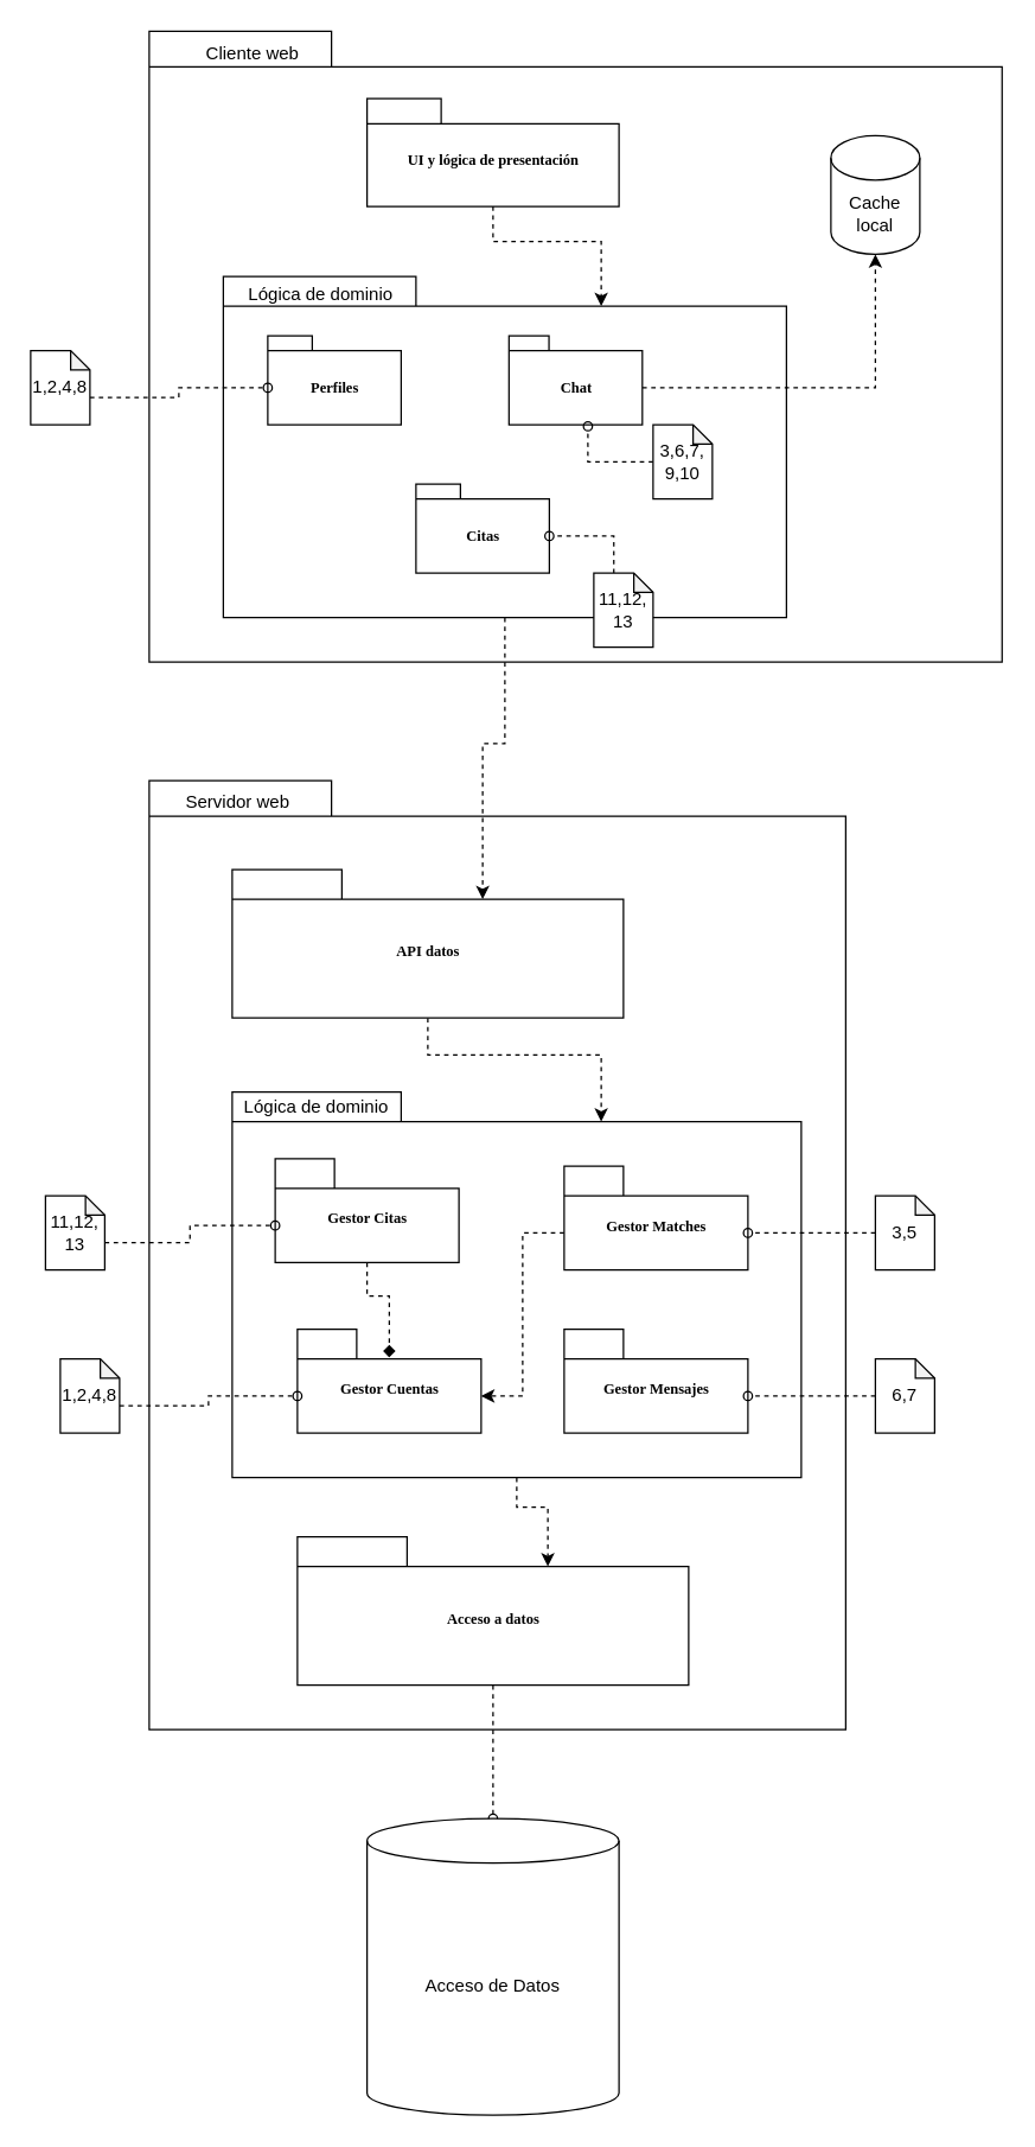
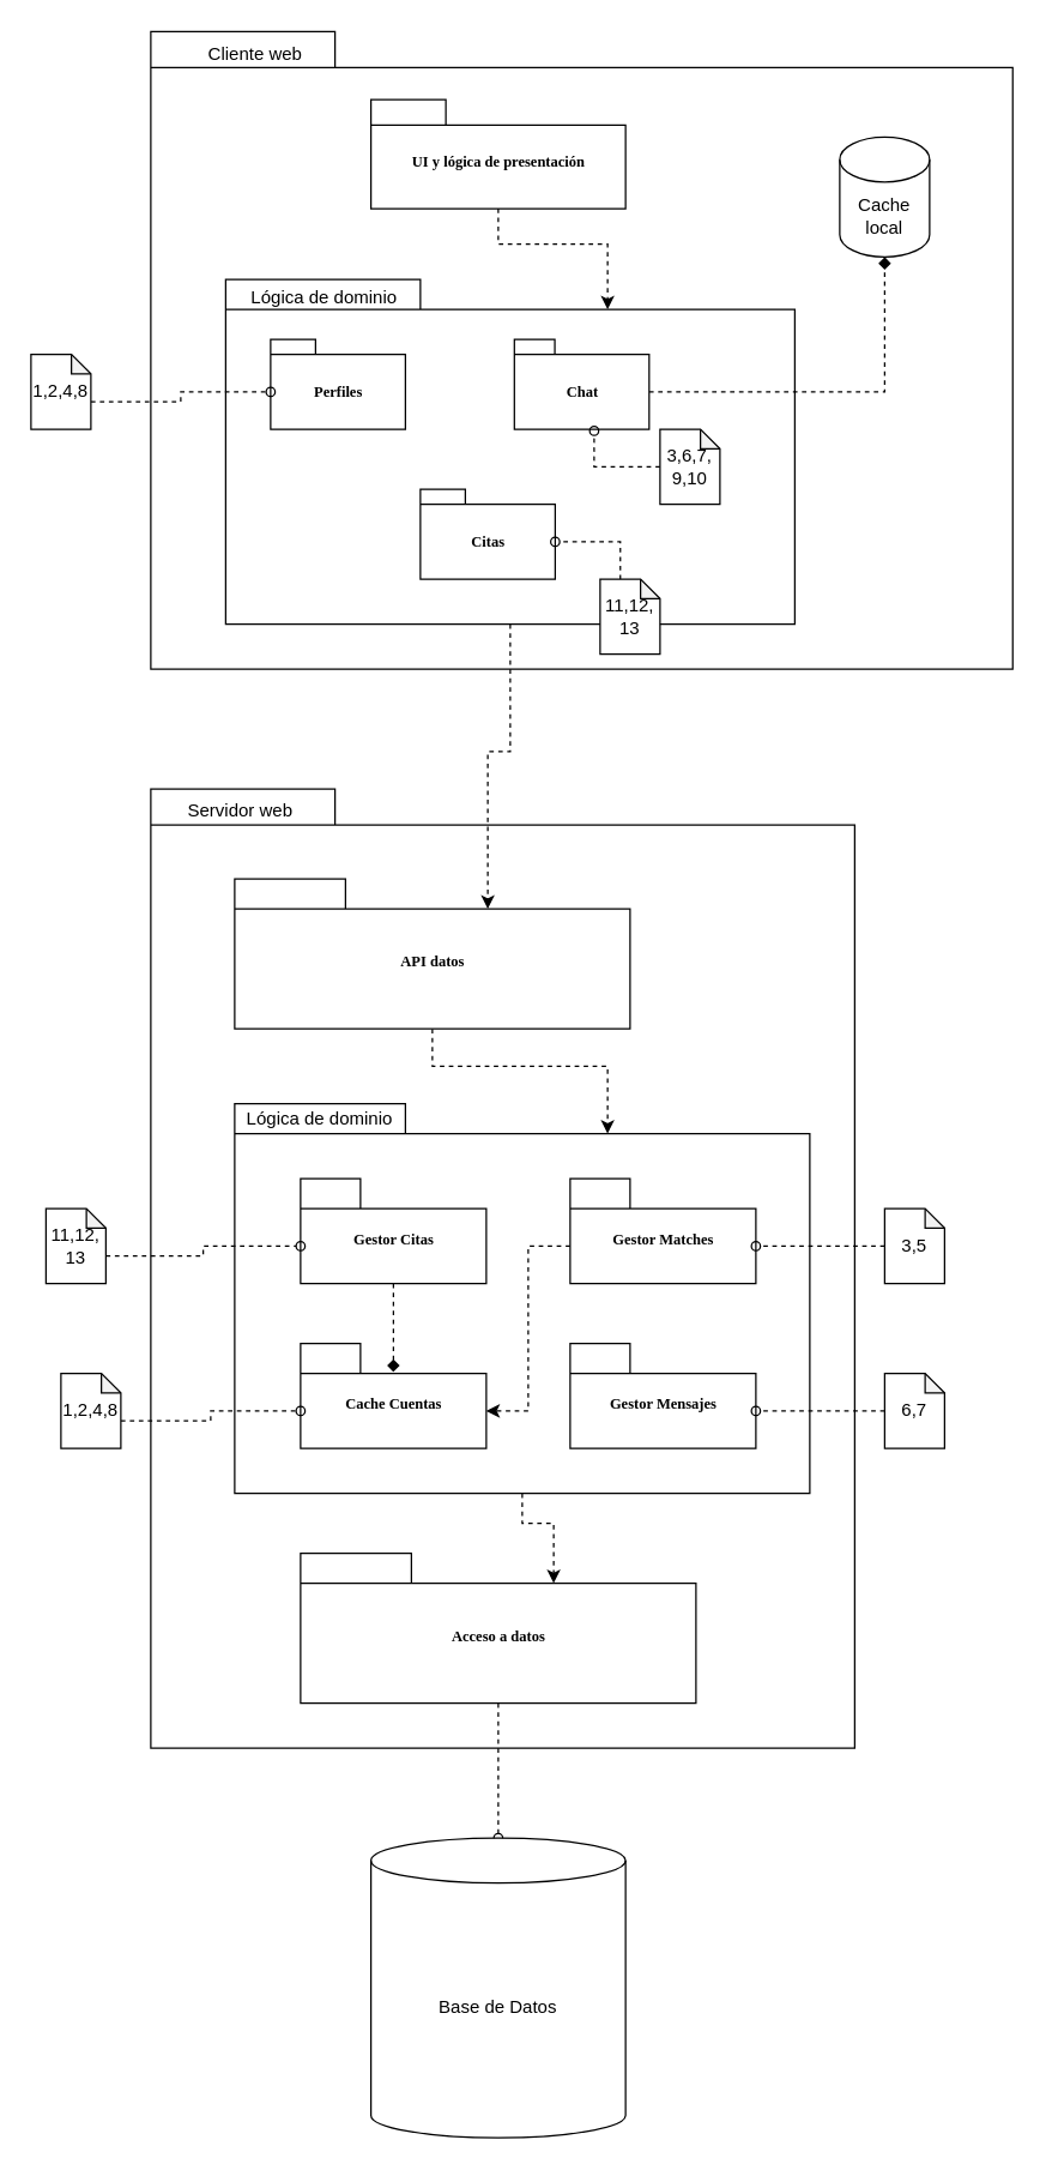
- <mxCell id="12" style="edgeStyle=orthogonalEdgeStyle;rounded=0;orthogonalLoop=1;jettySize=auto;html=1;exitX=0;exitY=0;exitDx=90;exitDy=35;exitPerimeter=0;dashed=1;" parent="1" source="13" target="7" edge="1"><mxGeometry relative="1" as="geometry" /></mxCell>
+ <mxCell id="12" style="edgeStyle=orthogonalEdgeStyle;rounded=0;orthogonalLoop=1;jettySize=auto;html=1;exitX=0;exitY=0;exitDx=90;exitDy=35;exitPerimeter=0;dashed=1;endArrow=diamond;" parent="1" source="13" target="7" edge="1"><mxGeometry relative="1" as="geometry" /></mxCell>
- <mxCell id="25" value="Gestor Citas" style="shape=folder;fontStyle=1;spacingTop=10;tabWidth=40;tabHeight=20;tabPosition=left;html=1;rounded=0;shadow=0;comic=0;labelBackgroundColor=none;strokeColor=#000000;strokeWidth=1;fillColor=#ffffff;fontFamily=Verdana;fontSize=10;fontColor=#000000;align=center;" parent="1" vertex="1"><mxGeometry x="185" y="781" width="124" height="70" as="geometry" /></mxCell>
+ <mxCell id="25" value="Gestor Citas" style="shape=folder;fontStyle=1;spacingTop=10;tabWidth=40;tabHeight=20;tabPosition=left;html=1;rounded=0;shadow=0;comic=0;labelBackgroundColor=none;strokeColor=#000000;strokeWidth=1;fillColor=#ffffff;fontFamily=Verdana;fontSize=10;fontColor=#000000;align=center;" parent="1" vertex="1"><mxGeometry x="200" y="786" width="124" height="70" as="geometry" /></mxCell>
- <mxCell id="21" value="Gestor Cuentas" style="shape=folder;fontStyle=1;spacingTop=10;tabWidth=40;tabHeight=20;tabPosition=left;html=1;rounded=0;shadow=0;comic=0;labelBackgroundColor=none;strokeColor=#000000;strokeWidth=1;fillColor=#ffffff;fontFamily=Verdana;fontSize=10;fontColor=#000000;align=center;" parent="1" vertex="1"><mxGeometry x="200" y="896" width="124" height="70" as="geometry" /></mxCell>
+ <mxCell id="21" value="Cache Cuentas" style="shape=folder;fontStyle=1;spacingTop=10;tabWidth=40;tabHeight=20;tabPosition=left;html=1;rounded=0;shadow=0;comic=0;labelBackgroundColor=none;strokeColor=#000000;strokeWidth=1;fillColor=#ffffff;fontFamily=Verdana;fontSize=10;fontColor=#000000;align=center;" parent="1" vertex="1"><mxGeometry x="200" y="896" width="124" height="70" as="geometry" /></mxCell>
- <mxCell id="29" value="Acceso de Datos" style="shape=cylinder3;whiteSpace=wrap;html=1;boundedLbl=1;backgroundOutline=1;size=15;" parent="1" vertex="1"><mxGeometry x="247" y="1226" width="170" height="200" as="geometry" /></mxCell>
+ <mxCell id="29" value="Base de Datos" style="shape=cylinder3;whiteSpace=wrap;html=1;boundedLbl=1;backgroundOutline=1;size=15;" parent="1" vertex="1"><mxGeometry x="247" y="1226" width="170" height="200" as="geometry" /></mxCell>
